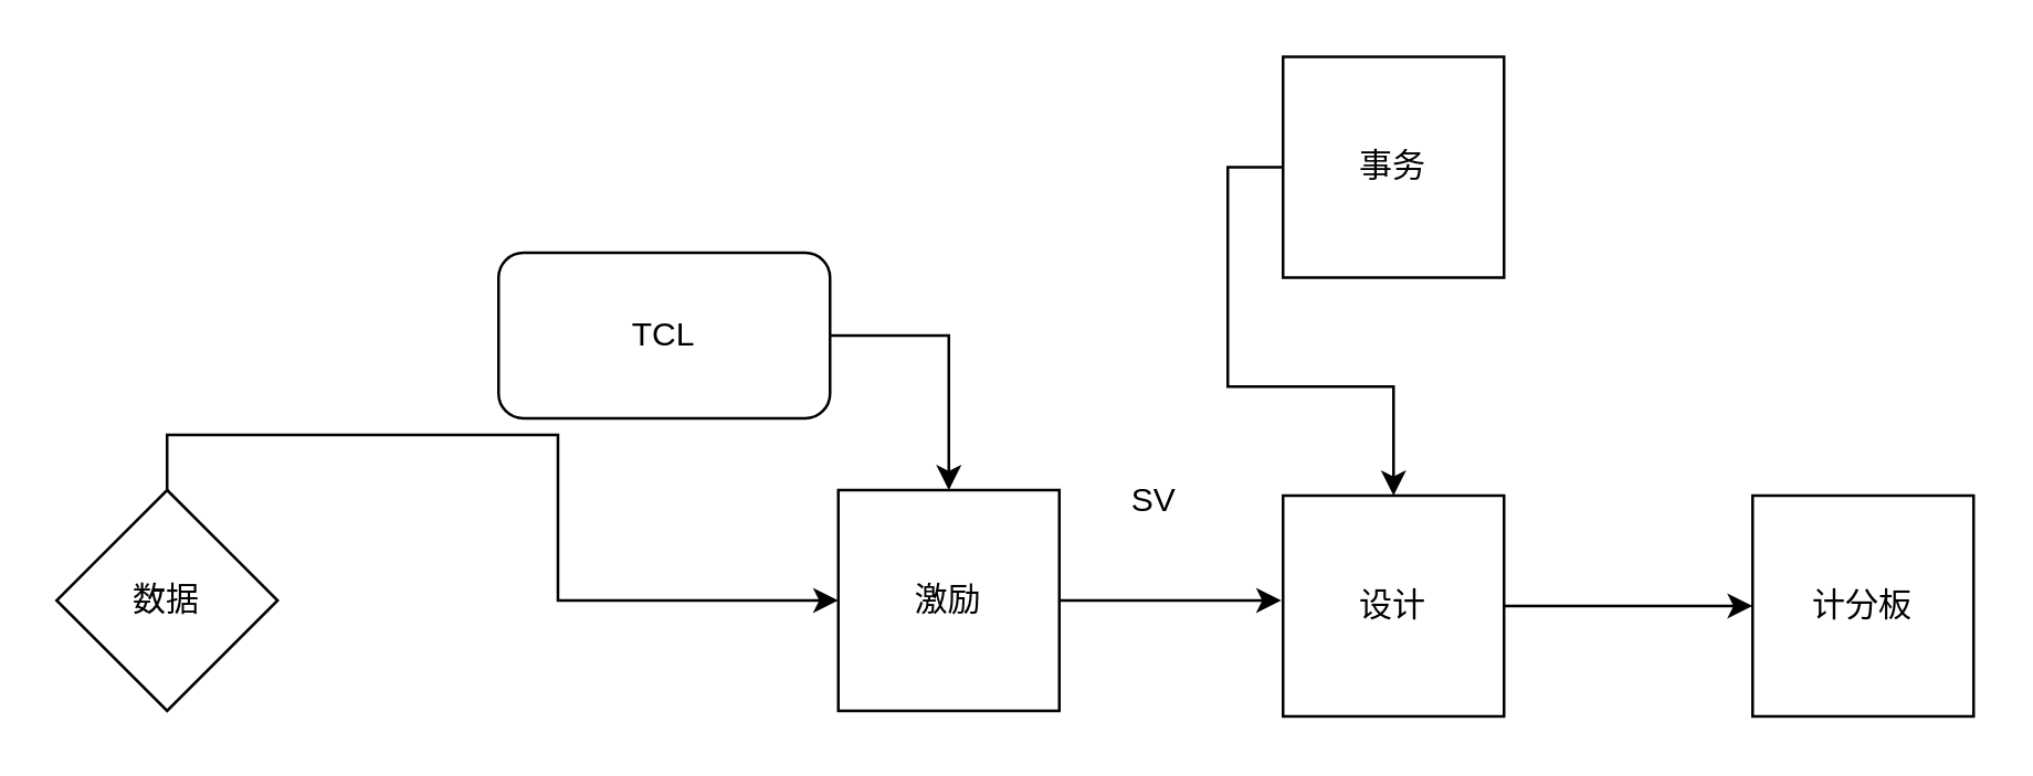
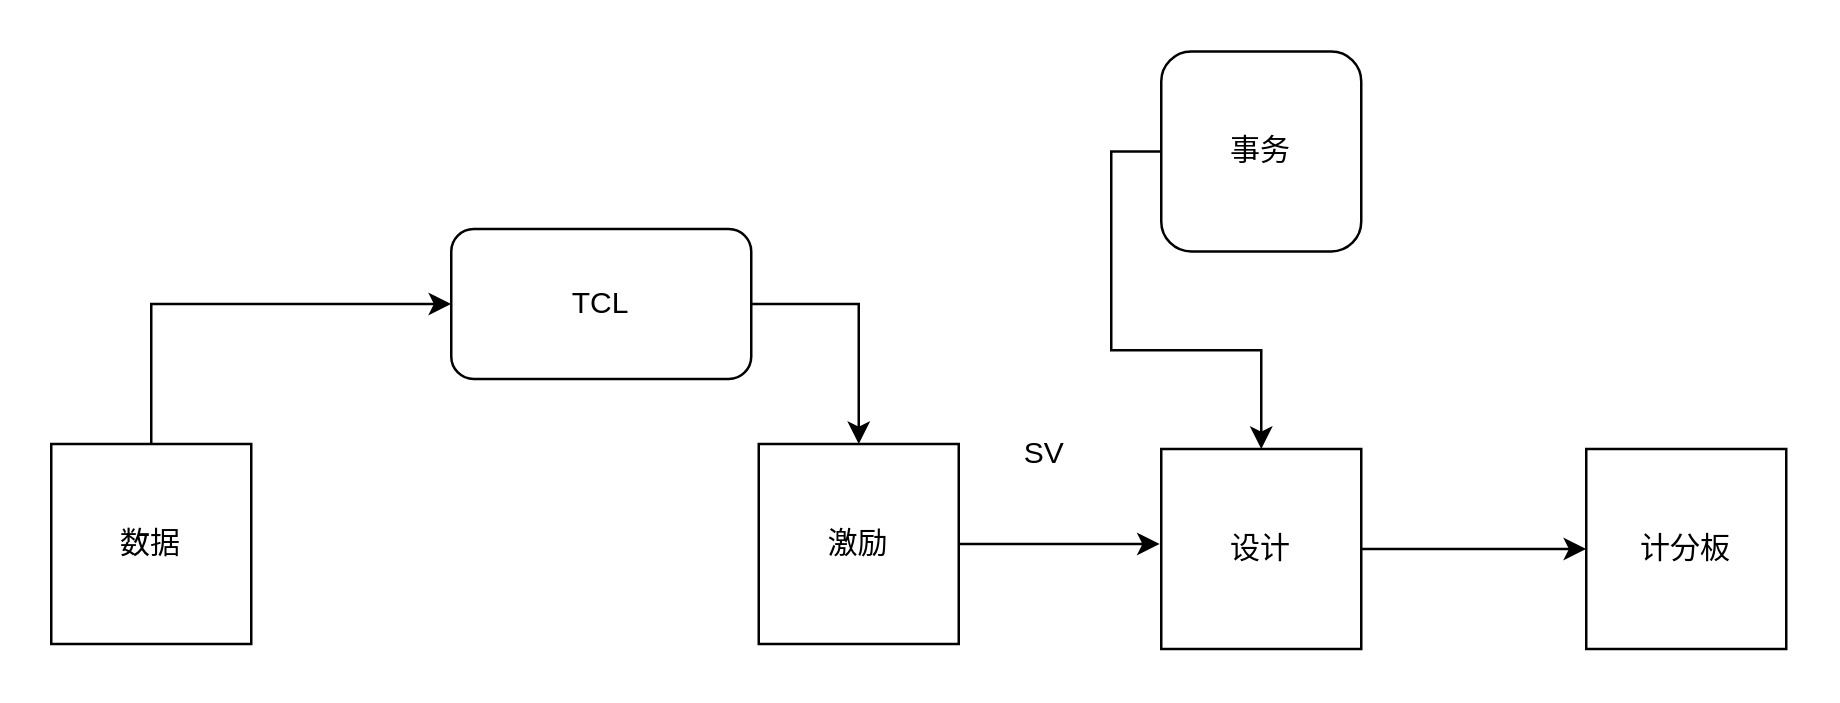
- <mxCell id="13" value="事务" style="whiteSpace=wrap;html=1;aspect=fixed;" vertex="1" parent="1"><mxGeometry x="464" y="20" width="80" height="80" as="geometry" /></mxCell>
+ <mxCell id="13" value="事务" style="whiteSpace=wrap;html=1;aspect=fixed;rounded=1;" vertex="1" parent="1"><mxGeometry x="464" y="20" width="80" height="80" as="geometry" /></mxCell>
- <mxCell id="2" style="edgeStyle=orthogonalEdgeStyle;rounded=0;orthogonalLoop=1;jettySize=auto;html=1;exitX=0.5;exitY=0;exitDx=0;exitDy=0;" edge="1" parent="1" source="3" target="7"><mxGeometry relative="1" as="geometry" /></mxCell>
+ <mxCell id="2" style="edgeStyle=orthogonalEdgeStyle;rounded=0;orthogonalLoop=1;jettySize=auto;html=1;exitX=0.5;exitY=0;exitDx=0;exitDy=0;entryX=0;entryY=0.5;entryDx=0;entryDy=0;" edge="1" parent="1" source="3" target="5"><mxGeometry relative="1" as="geometry" /></mxCell>
- <mxCell id="3" value="数据" style="rhombus;whiteSpace=wrap;html=1;aspect=fixed;" vertex="1" parent="1"><mxGeometry x="20" y="177" width="80" height="80" as="geometry" /></mxCell>
+ <mxCell id="3" value="数据" style="whiteSpace=wrap;html=1;aspect=fixed;" vertex="1" parent="1"><mxGeometry x="20" y="177" width="80" height="80" as="geometry" /></mxCell>
